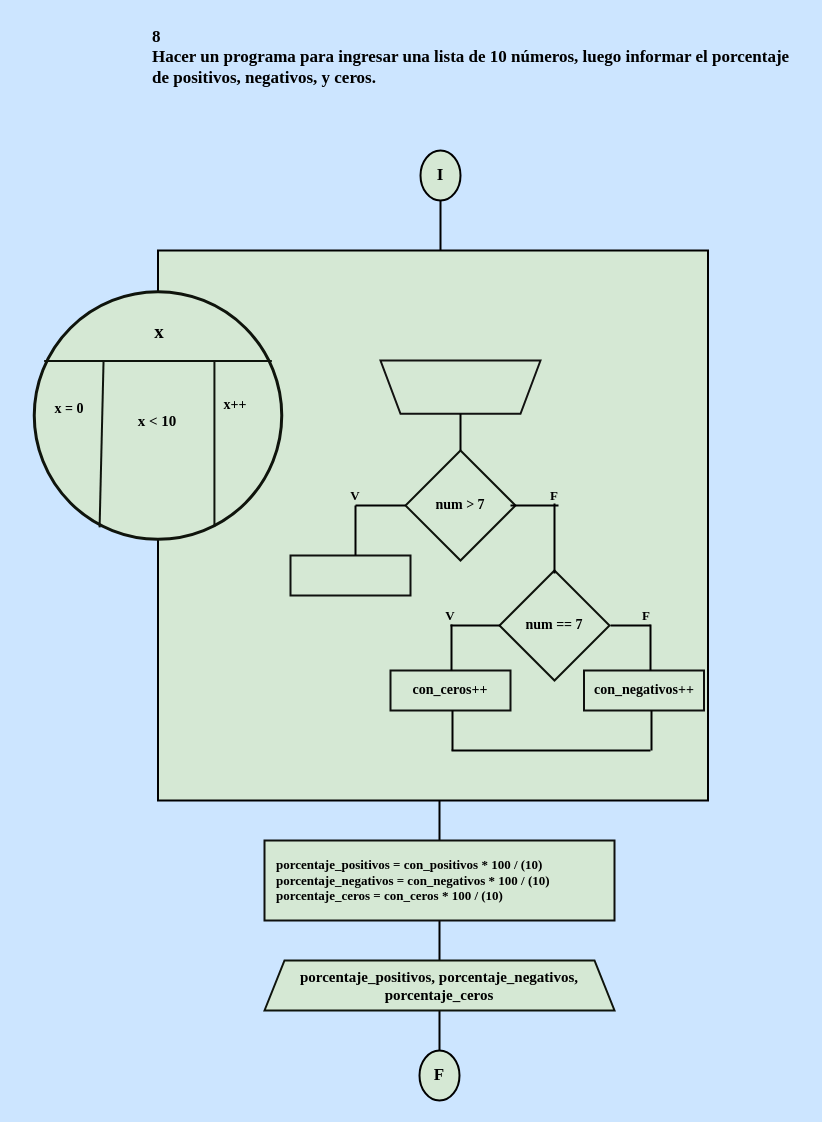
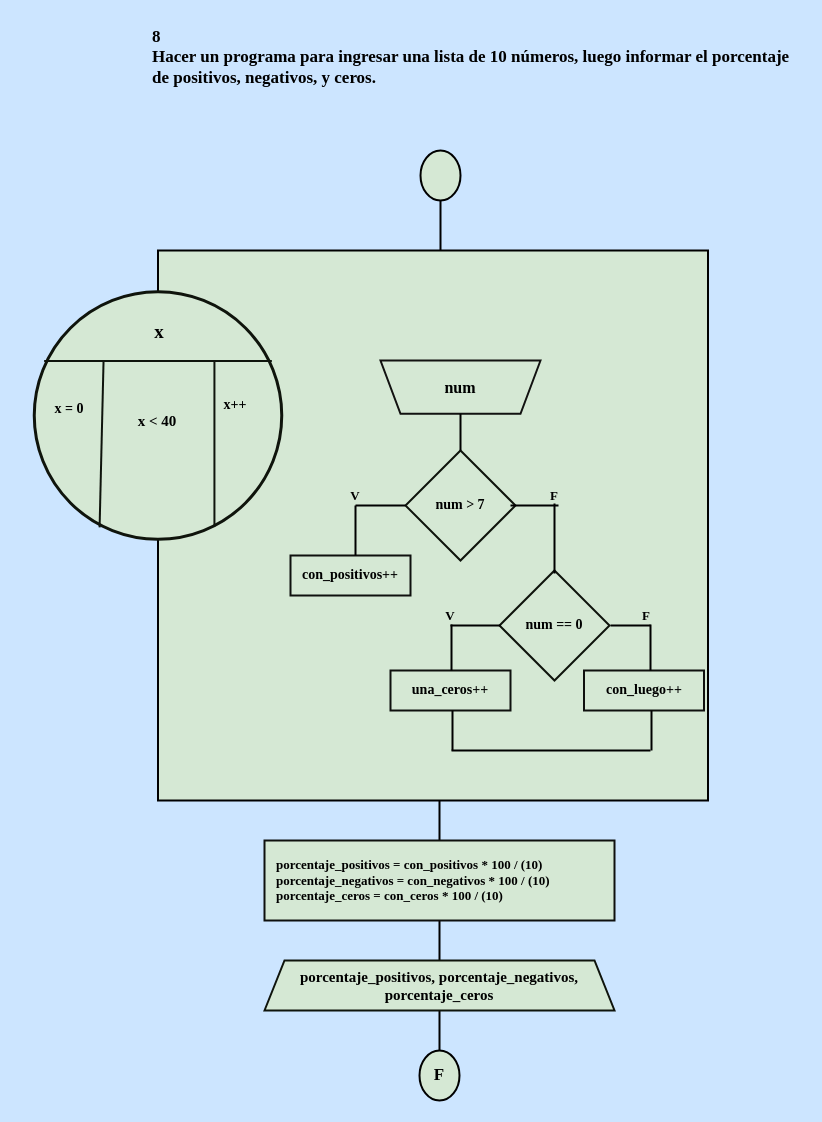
- <mxCell id="12" value="&lt;b&gt;&lt;font color=&quot;#000000&quot; style=&quot;font-size: 17px;&quot; face=&quot;Comic Sans MS&quot;&gt;I&lt;/font&gt;&lt;/b&gt;" style="text;strokeColor=none;align=center;fillColor=none;html=1;verticalAlign=middle;whiteSpace=wrap;rounded=0;fontFamily=Architects Daughter;fontSource=https%3A%2F%2Ffonts.googleapis.com%2Fcss%3Ffamily%3DArchitects%2BDaughter;" vertex="1" parent="10"><mxGeometry y="10" width="40" height="30" as="geometry" /></mxCell>
+ <mxCell id="24" value="&lt;font color=&quot;#000000&quot; size=&quot;1&quot; face=&quot;Comic Sans MS&quot;&gt;&lt;b style=&quot;font-size: 16px;&quot;&gt;num&lt;/b&gt;&lt;/font&gt;" style="text;strokeColor=none;align=center;fillColor=none;html=1;verticalAlign=middle;whiteSpace=wrap;rounded=0;fontFamily=Architects Daughter;fontSource=https://fonts.googleapis.com/css?family=Architects+Daughter;container=0;" vertex="1" parent="22"><mxGeometry y="6.668" width="160" height="40.005" as="geometry" /></mxCell>
- <mxCell id="50" value="&lt;font color=&quot;#000000&quot; size=&quot;1&quot; face=&quot;Comic Sans MS&quot;&gt;&lt;b style=&quot;font-size: 15px;&quot;&gt;x &amp;lt; 10&lt;/b&gt;&lt;/font&gt;" style="text;strokeColor=none;align=center;fillColor=none;html=1;verticalAlign=middle;whiteSpace=wrap;rounded=0;fontFamily=Architects Daughter;fontSource=https://fonts.googleapis.com/css?family=Architects+Daughter;" vertex="1" parent="9"><mxGeometry x="106.5" y="260" width="60" height="20" as="geometry" /></mxCell>
+ <mxCell id="50" value="&lt;font color=&quot;#000000&quot; size=&quot;1&quot; face=&quot;Comic Sans MS&quot;&gt;&lt;b style=&quot;font-size: 15px;&quot;&gt;x &amp;lt; 40&lt;/b&gt;&lt;/font&gt;" style="text;strokeColor=none;align=center;fillColor=none;html=1;verticalAlign=middle;whiteSpace=wrap;rounded=0;fontFamily=Architects Daughter;fontSource=https://fonts.googleapis.com/css?family=Architects+Daughter;" vertex="1" parent="9"><mxGeometry x="106.5" y="260" width="60" height="20" as="geometry" /></mxCell>
+ <mxCell id="36" value="&lt;font color=&quot;#000000&quot; size=&quot;1&quot; face=&quot;Comic Sans MS&quot;&gt;&lt;b style=&quot;font-size: 14px;&quot;&gt;con_positivos++&lt;/b&gt;&lt;/font&gt;" style="text;strokeColor=none;align=center;fillColor=none;html=1;verticalAlign=middle;whiteSpace=wrap;rounded=0;fontFamily=Architects Daughter;fontSource=https://fonts.googleapis.com/css?family=Architects+Daughter;" vertex="1" parent="34"><mxGeometry y="5" width="120" height="30" as="geometry" /></mxCell>
- <mxCell id="30" value="&lt;font color=&quot;#000000&quot; size=&quot;1&quot; face=&quot;Comic Sans MS&quot;&gt;&lt;b style=&quot;font-size: 14px;&quot;&gt;num == 7&lt;/b&gt;&lt;/font&gt;" style="text;strokeColor=none;align=center;fillColor=none;html=1;verticalAlign=middle;whiteSpace=wrap;rounded=0;fontFamily=Architects Daughter;fontSource=https://fonts.googleapis.com/css?family=Architects+Daughter;" vertex="1" parent="28"><mxGeometry y="40" width="120" height="30" as="geometry" /></mxCell>
+ <mxCell id="30" value="&lt;font color=&quot;#000000&quot; size=&quot;1&quot; face=&quot;Comic Sans MS&quot;&gt;&lt;b style=&quot;font-size: 14px;&quot;&gt;num == 0&lt;/b&gt;&lt;/font&gt;" style="text;strokeColor=none;align=center;fillColor=none;html=1;verticalAlign=middle;whiteSpace=wrap;rounded=0;fontFamily=Architects Daughter;fontSource=https://fonts.googleapis.com/css?family=Architects+Daughter;" vertex="1" parent="28"><mxGeometry y="40" width="120" height="30" as="geometry" /></mxCell>
- <mxCell id="33" value="&lt;font color=&quot;#000000&quot; size=&quot;1&quot; face=&quot;Comic Sans MS&quot;&gt;&lt;b style=&quot;font-size: 14px;&quot;&gt;con_ceros++&lt;/b&gt;&lt;/font&gt;" style="text;strokeColor=none;align=center;fillColor=none;html=1;verticalAlign=middle;whiteSpace=wrap;rounded=0;fontFamily=Architects Daughter;fontSource=https://fonts.googleapis.com/css?family=Architects+Daughter;" vertex="1" parent="31"><mxGeometry y="5" width="120" height="30" as="geometry" /></mxCell>
+ <mxCell id="33" value="&lt;font color=&quot;#000000&quot; size=&quot;1&quot; face=&quot;Comic Sans MS&quot;&gt;&lt;b style=&quot;font-size: 14px;&quot;&gt;una_ceros++&lt;/b&gt;&lt;/font&gt;" style="text;strokeColor=none;align=center;fillColor=none;html=1;verticalAlign=middle;whiteSpace=wrap;rounded=0;fontFamily=Architects Daughter;fontSource=https://fonts.googleapis.com/css?family=Architects+Daughter;" vertex="1" parent="31"><mxGeometry y="5" width="120" height="30" as="geometry" /></mxCell>
- <mxCell id="39" value="&lt;font color=&quot;#000000&quot; size=&quot;1&quot; face=&quot;Comic Sans MS&quot;&gt;&lt;b style=&quot;font-size: 14px;&quot;&gt;con_negativos++&lt;/b&gt;&lt;/font&gt;" style="text;strokeColor=none;align=center;fillColor=none;html=1;verticalAlign=middle;whiteSpace=wrap;rounded=0;fontFamily=Architects Daughter;fontSource=https://fonts.googleapis.com/css?family=Architects+Daughter;" vertex="1" parent="37"><mxGeometry y="5" width="120" height="30" as="geometry" /></mxCell>
+ <mxCell id="39" value="&lt;font color=&quot;#000000&quot; size=&quot;1&quot; face=&quot;Comic Sans MS&quot;&gt;&lt;b style=&quot;font-size: 14px;&quot;&gt;con_luego++&lt;/b&gt;&lt;/font&gt;" style="text;strokeColor=none;align=center;fillColor=none;html=1;verticalAlign=middle;whiteSpace=wrap;rounded=0;fontFamily=Architects Daughter;fontSource=https://fonts.googleapis.com/css?family=Architects+Daughter;" vertex="1" parent="37"><mxGeometry y="5" width="120" height="30" as="geometry" /></mxCell>
